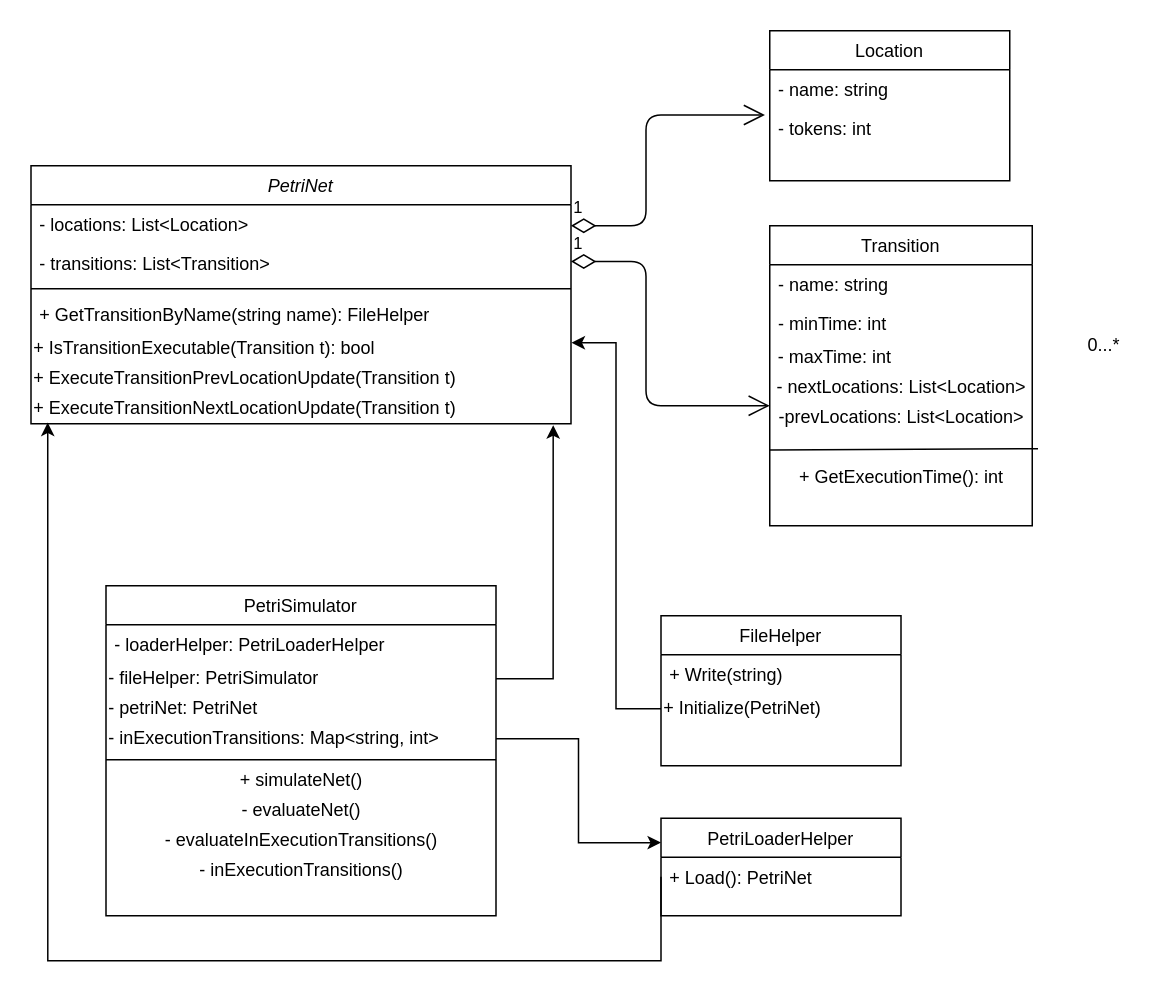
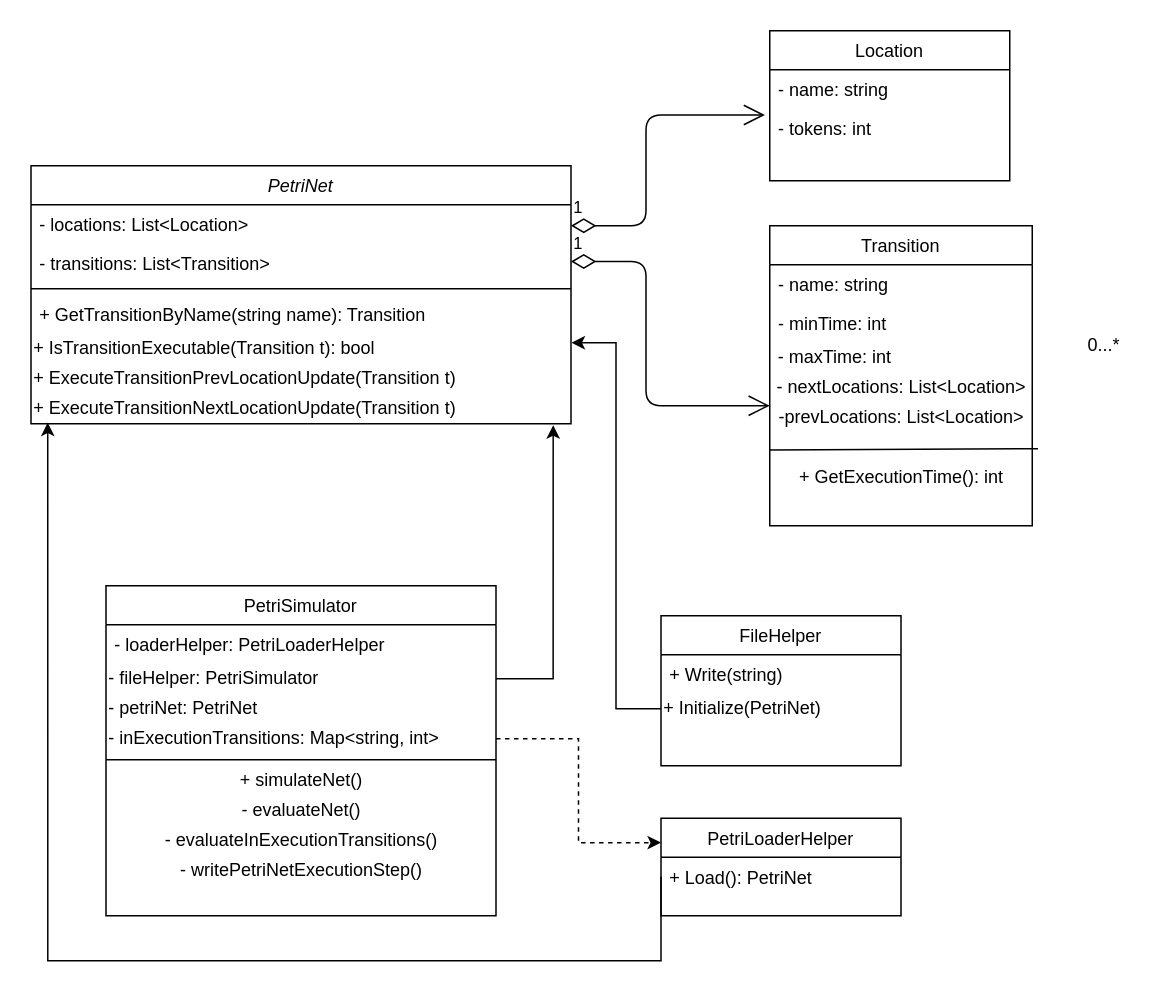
- <mxCell id="6" value="+ GetTransitionByName(string name): FileHelper" style="text;align=left;verticalAlign=top;spacingLeft=4;spacingRight=4;overflow=hidden;rotatable=0;points=[[0,0.5],[1,0.5]];portConstraint=eastwest;" parent="2" vertex="1"><mxGeometry y="86" width="360" height="26" as="geometry" /></mxCell>
+ <mxCell id="6" value="+ GetTransitionByName(string name): Transition" style="text;align=left;verticalAlign=top;spacingLeft=4;spacingRight=4;overflow=hidden;rotatable=0;points=[[0,0.5],[1,0.5]];portConstraint=eastwest;" parent="2" vertex="1"><mxGeometry y="86" width="360" height="26" as="geometry" /></mxCell>
- <mxCell id="40" style="edgeStyle=orthogonalEdgeStyle;rounded=0;orthogonalLoop=1;jettySize=auto;html=1;entryX=0;entryY=0.25;entryDx=0;entryDy=0;" edge="1" parent="1" source="17" target="26"><mxGeometry relative="1" as="geometry" /></mxCell>
+ <mxCell id="40" style="edgeStyle=orthogonalEdgeStyle;rounded=0;orthogonalLoop=1;jettySize=auto;html=1;entryX=0;entryY=0.25;entryDx=0;entryDy=0;dashed=1;" edge="1" parent="1" source="17" target="26"><mxGeometry relative="1" as="geometry" /></mxCell>
- <mxCell id="22" value="- inExecutionTransitions()" style="text;html=1;align=center;verticalAlign=middle;resizable=0;points=[];autosize=1;" vertex="1" parent="13"><mxGeometry y="180" width="260" height="20" as="geometry" /></mxCell>
+ <mxCell id="22" value="- writePetriNetExecutionStep()" style="text;html=1;align=center;verticalAlign=middle;resizable=0;points=[];autosize=1;" vertex="1" parent="13"><mxGeometry y="180" width="260" height="20" as="geometry" /></mxCell>
